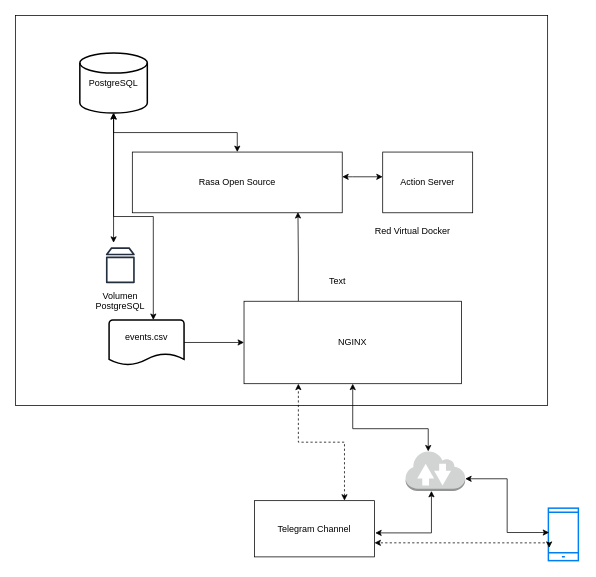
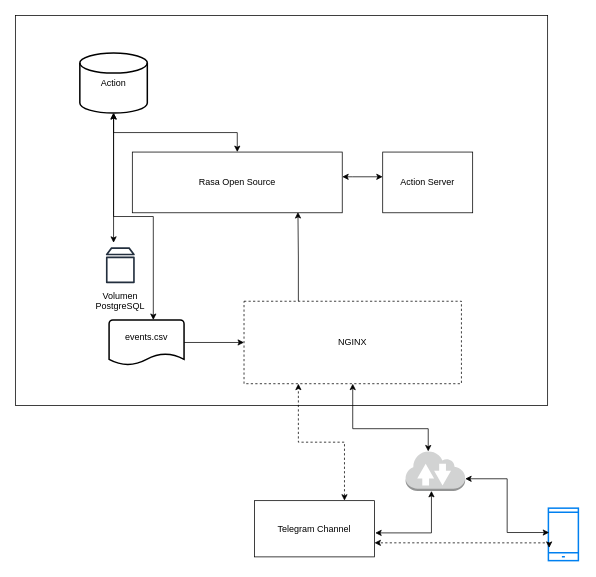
- <mxCell id="13" value="PostgreSQL" style="strokeWidth=2;html=1;shape=mxgraph.flowchart.database;whiteSpace=wrap;" vertex="1" parent="1"><mxGeometry x="106" y="70" width="90" height="80" as="geometry" /></mxCell>
+ <mxCell id="13" value="Action" style="strokeWidth=2;html=1;shape=mxgraph.flowchart.database;whiteSpace=wrap;" vertex="1" parent="1"><mxGeometry x="106" y="70" width="90" height="80" as="geometry" /></mxCell>
- <mxCell id="12" value="&lt;div&gt;Red Virtual Docker&lt;br&gt;&lt;/div&gt;" style="text;html=1;strokeColor=none;fillColor=none;align=center;verticalAlign=middle;whiteSpace=wrap;rounded=0;" vertex="1" parent="1"><mxGeometry x="480" y="293" width="140" height="30" as="geometry" /></mxCell>
- <mxCell id="22" value="Text" style="text;html=1;strokeColor=none;fillColor=none;align=center;verticalAlign=middle;whiteSpace=wrap;rounded=0;" vertex="1" parent="1"><mxGeometry x="420" y="360" width="60" height="30" as="geometry" /></mxCell>
- <mxCell id="6" value="NGINX" style="rounded=0;whiteSpace=wrap;html=1;" vertex="1" parent="1"><mxGeometry x="325" y="401" width="290" height="110" as="geometry" /></mxCell>
+ <mxCell id="6" value="NGINX" style="rounded=0;whiteSpace=wrap;html=1;dashed=1;" vertex="1" parent="1"><mxGeometry x="325" y="401" width="290" height="110" as="geometry" /></mxCell>
